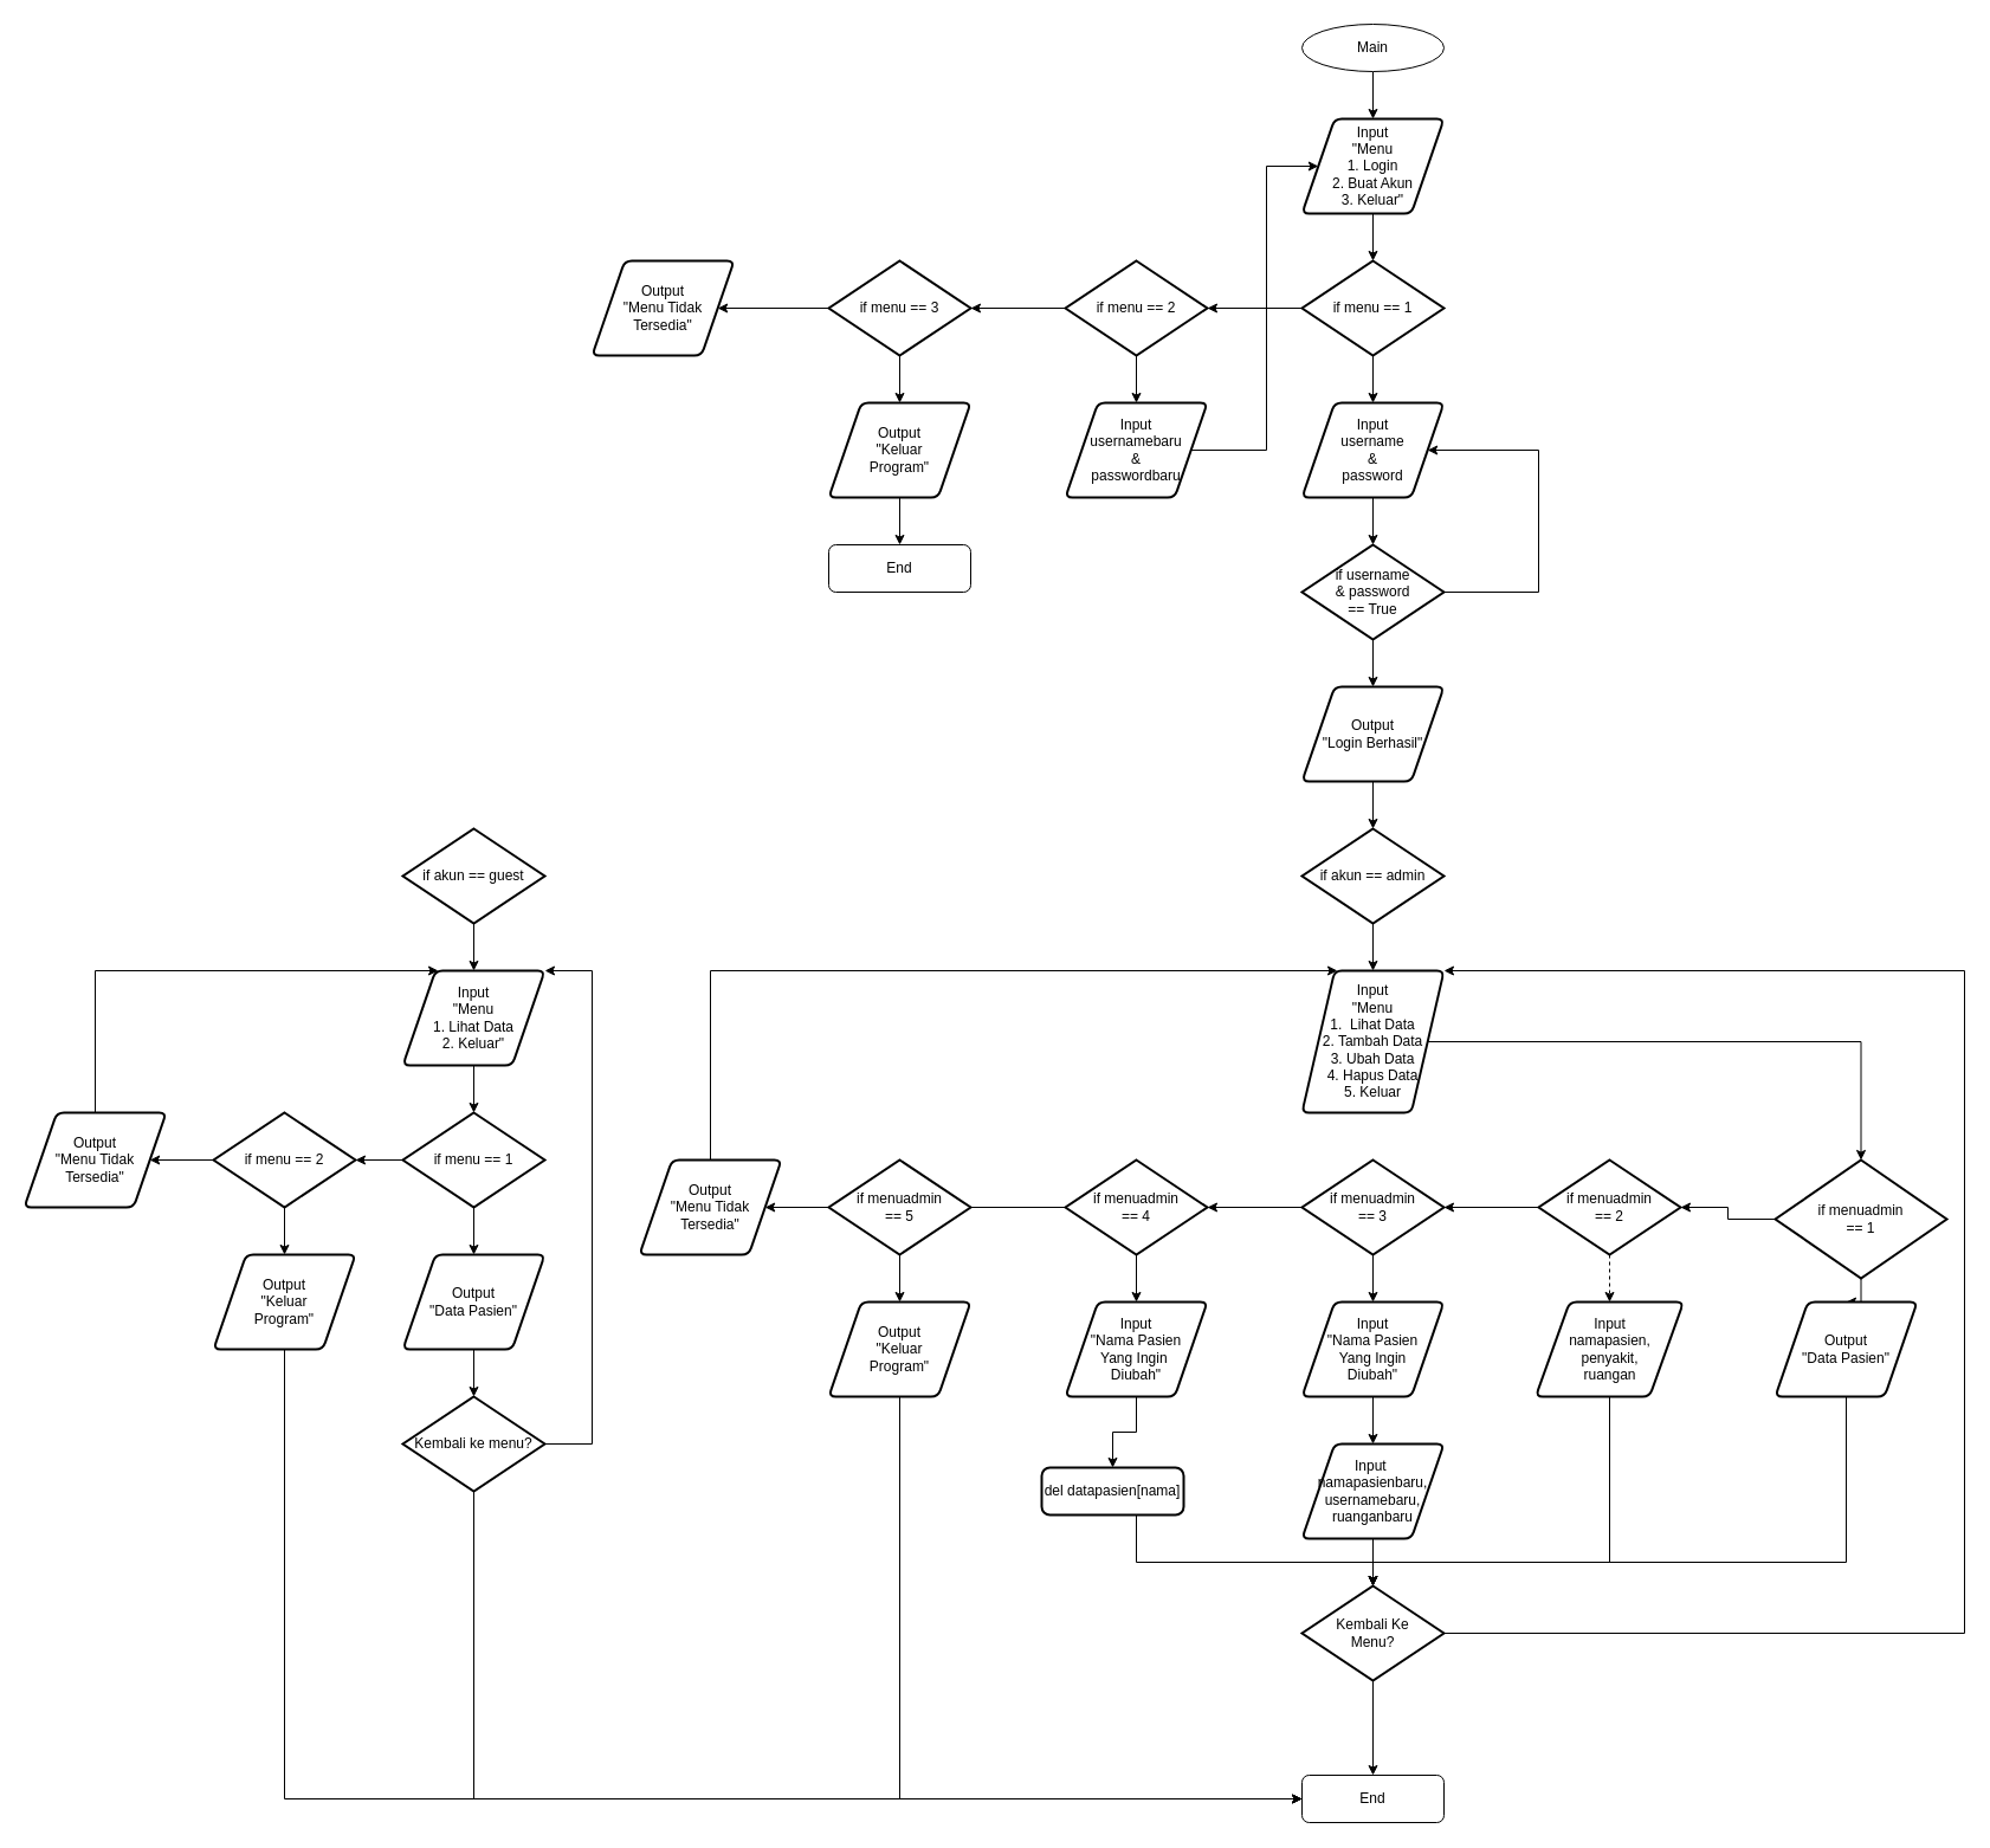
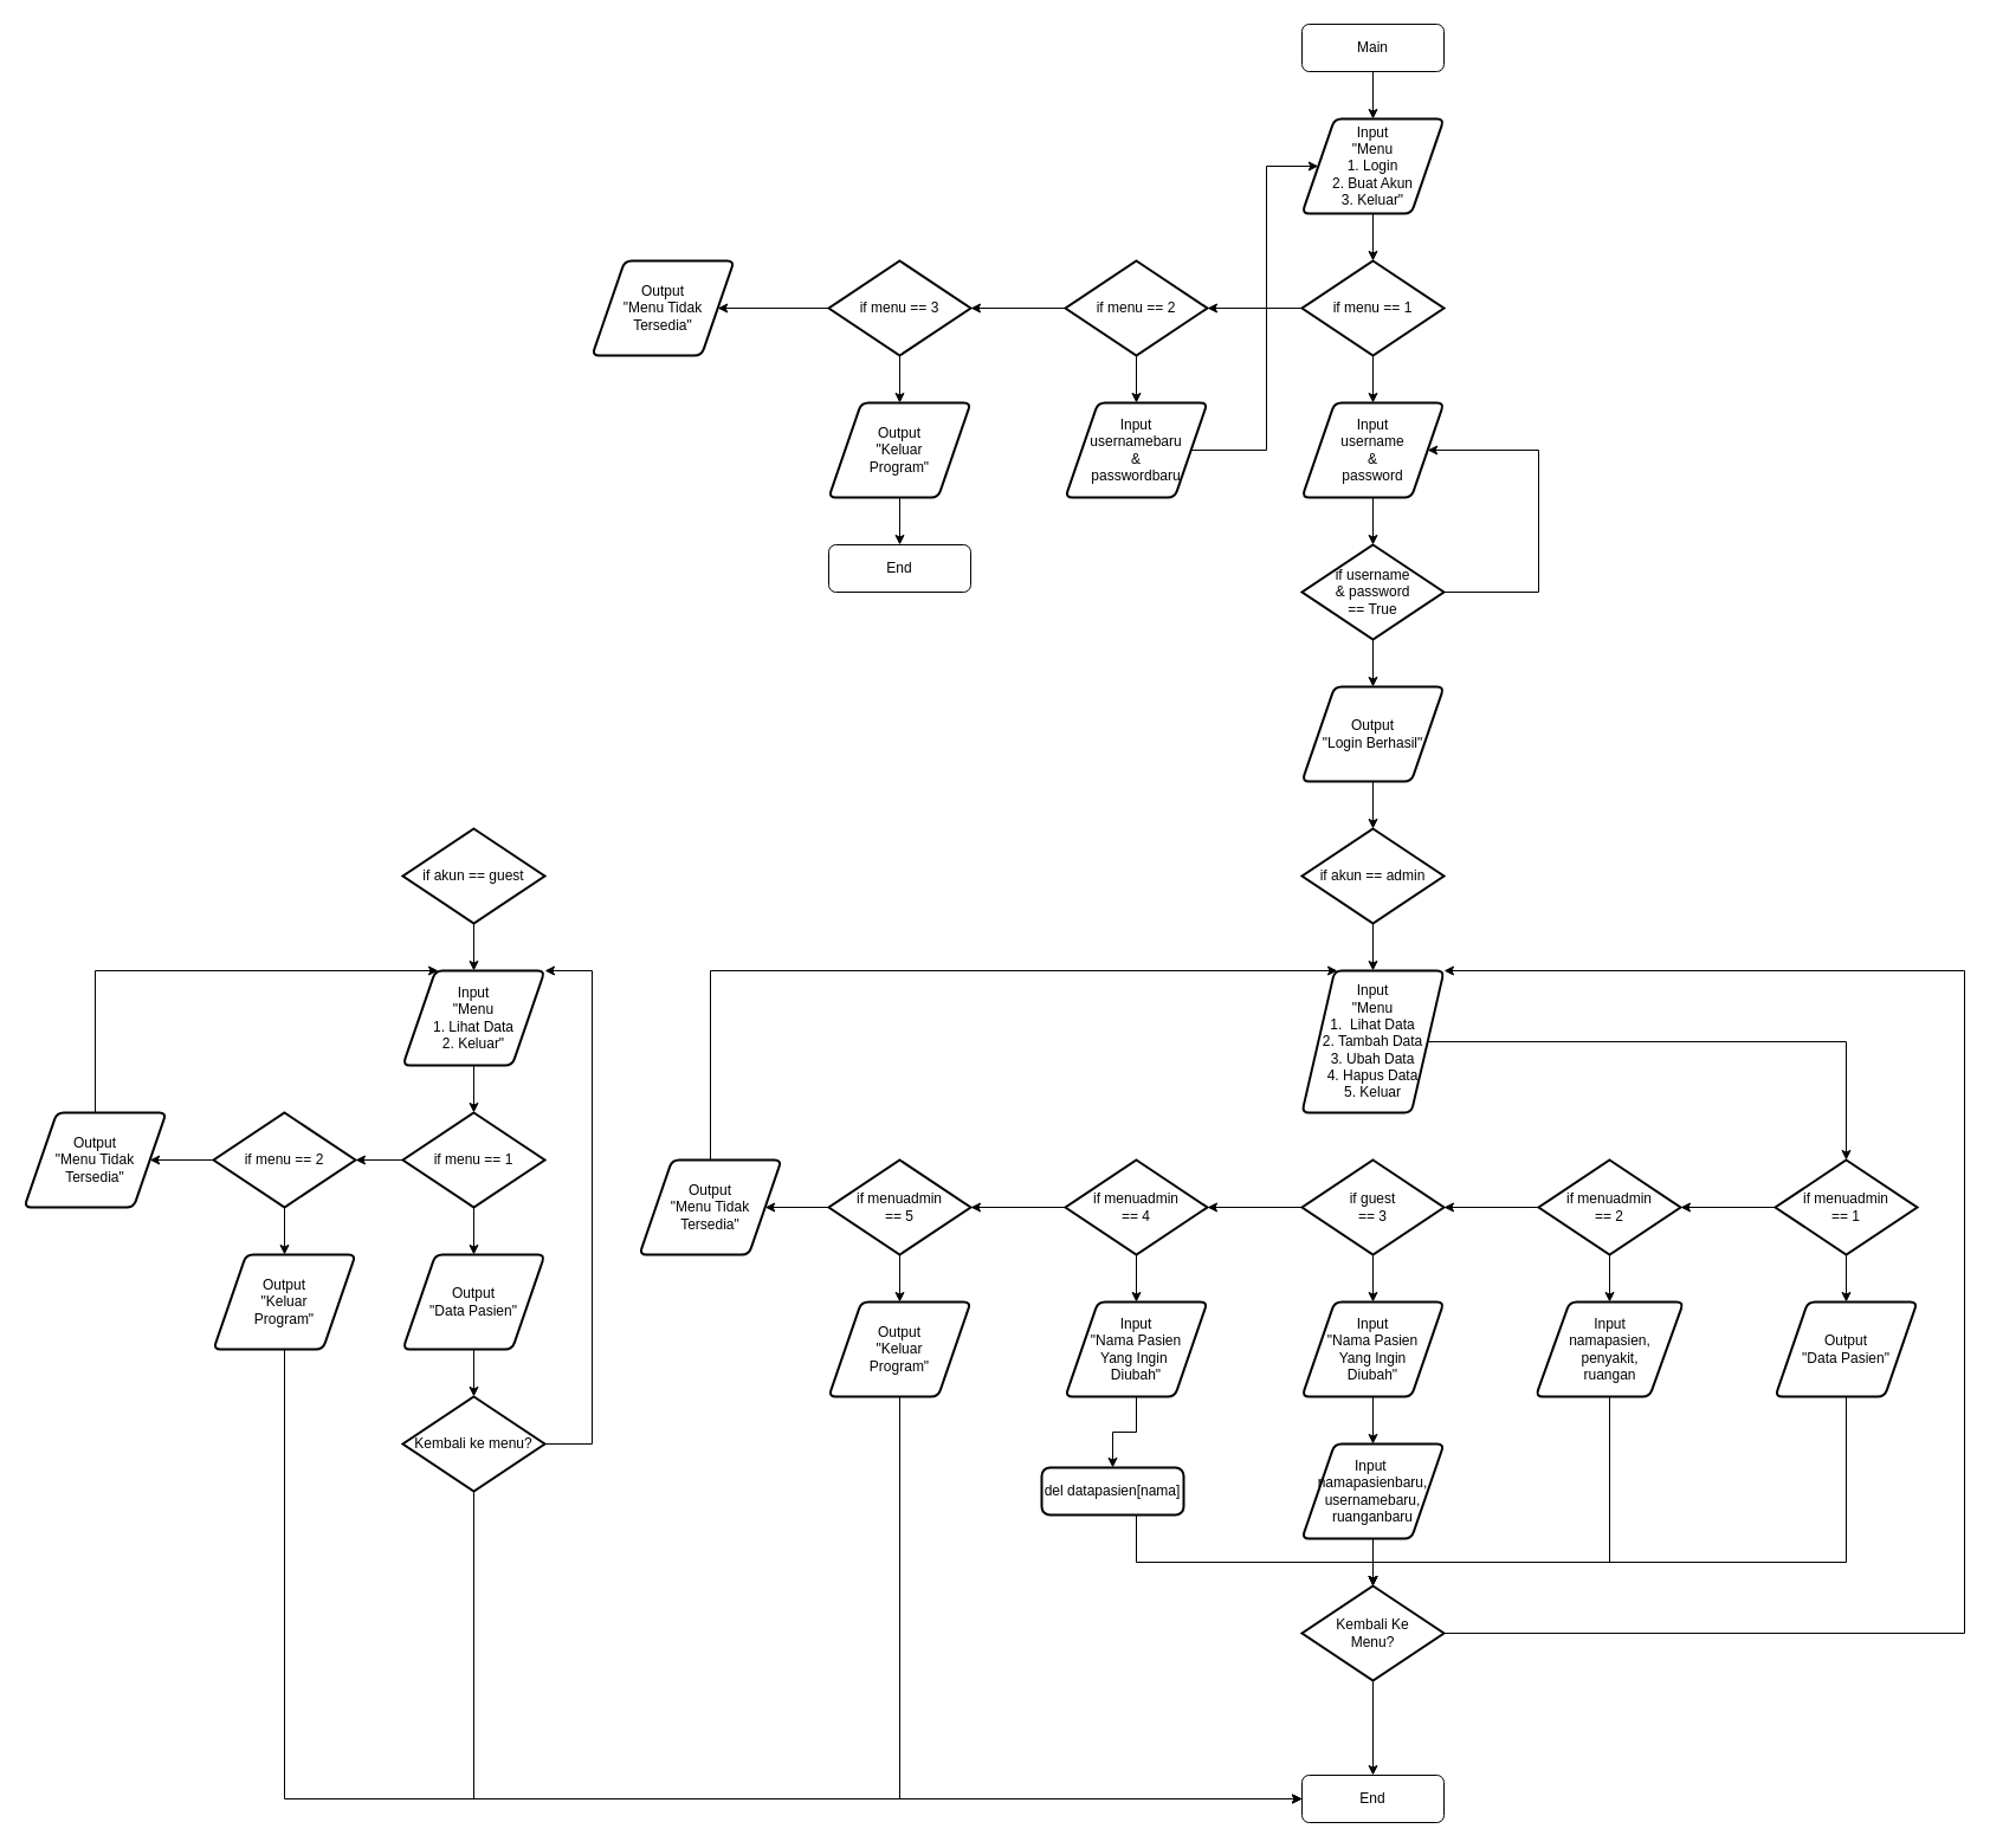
- <mxCell id="3" value="Main" style="ellipse;whiteSpace=wrap;html=1;fontSize=12;glass=0;strokeWidth=1;shadow=0;" parent="1" vertex="1"><mxGeometry x="1100" y="20" width="120" height="40" as="geometry" /></mxCell>
+ <mxCell id="3" value="Main" style="rounded=1;whiteSpace=wrap;html=1;fontSize=12;glass=0;strokeWidth=1;shadow=0;" parent="1" vertex="1"><mxGeometry x="1100" y="20" width="120" height="40" as="geometry" /></mxCell>
- <mxCell id="39" value="" style="edgeStyle=orthogonalEdgeStyle;rounded=0;orthogonalLoop=1;jettySize=auto;html=1;endArrow=none;" edge="1" parent="1" source="41" target="44"><mxGeometry relative="1" as="geometry" /></mxCell>
+ <mxCell id="39" value="" style="edgeStyle=orthogonalEdgeStyle;rounded=0;orthogonalLoop=1;jettySize=auto;html=1;" edge="1" parent="1" source="41" target="44"><mxGeometry relative="1" as="geometry" /></mxCell>
- <mxCell id="38" value="if menuadmin&lt;div&gt;== 3&lt;/div&gt;" style="strokeWidth=2;html=1;shape=mxgraph.flowchart.decision;whiteSpace=wrap;" vertex="1" parent="1"><mxGeometry x="1100" y="980" width="120" height="80" as="geometry" /></mxCell>
+ <mxCell id="38" value="if guest&lt;div&gt;== 3&lt;/div&gt;" style="strokeWidth=2;html=1;shape=mxgraph.flowchart.decision;whiteSpace=wrap;" vertex="1" parent="1"><mxGeometry x="1100" y="980" width="120" height="80" as="geometry" /></mxCell>
- <mxCell id="32" value="if menuadmin&lt;div&gt;== 1&lt;/div&gt;" style="strokeWidth=2;html=1;shape=mxgraph.flowchart.decision;whiteSpace=wrap;" vertex="1" parent="1"><mxGeometry x="1500" y="980" width="145" height="100" as="geometry" /></mxCell>
+ <mxCell id="32" value="if menuadmin&lt;div&gt;== 1&lt;/div&gt;" style="strokeWidth=2;html=1;shape=mxgraph.flowchart.decision;whiteSpace=wrap;" vertex="1" parent="1"><mxGeometry x="1500" y="980" width="120" height="80" as="geometry" /></mxCell>
- <mxCell id="34" value="" style="edgeStyle=orthogonalEdgeStyle;rounded=0;orthogonalLoop=1;jettySize=auto;html=1;dashed=1;" edge="1" parent="1" source="35" target="47"><mxGeometry relative="1" as="geometry" /></mxCell>
+ <mxCell id="34" value="" style="edgeStyle=orthogonalEdgeStyle;rounded=0;orthogonalLoop=1;jettySize=auto;html=1;" edge="1" parent="1" source="35" target="47"><mxGeometry relative="1" as="geometry" /></mxCell>
